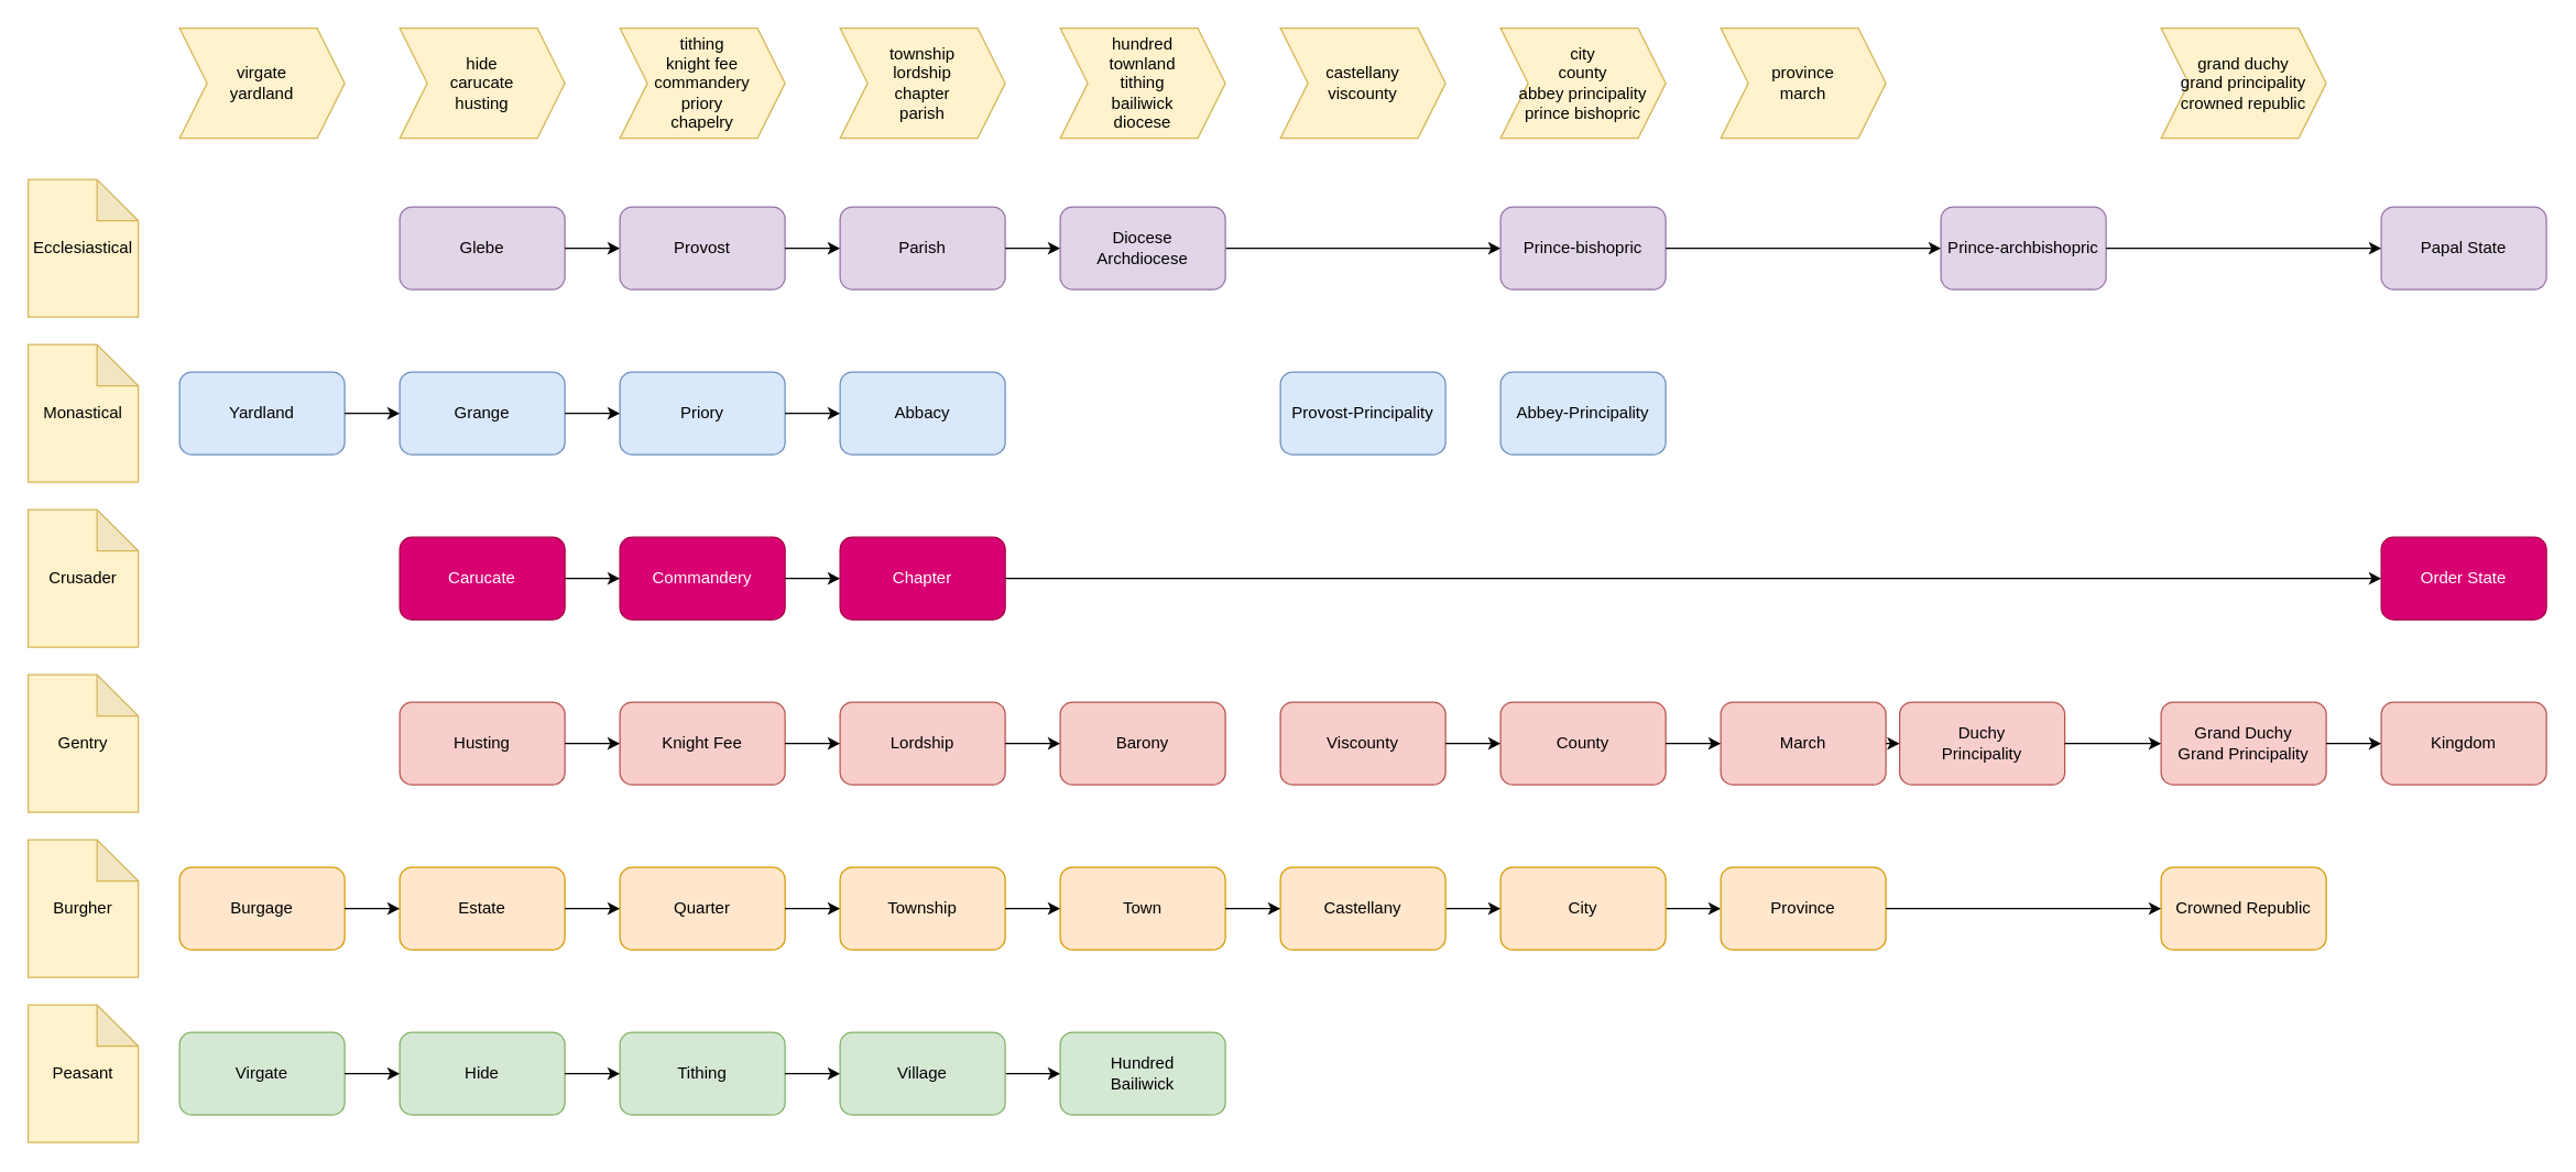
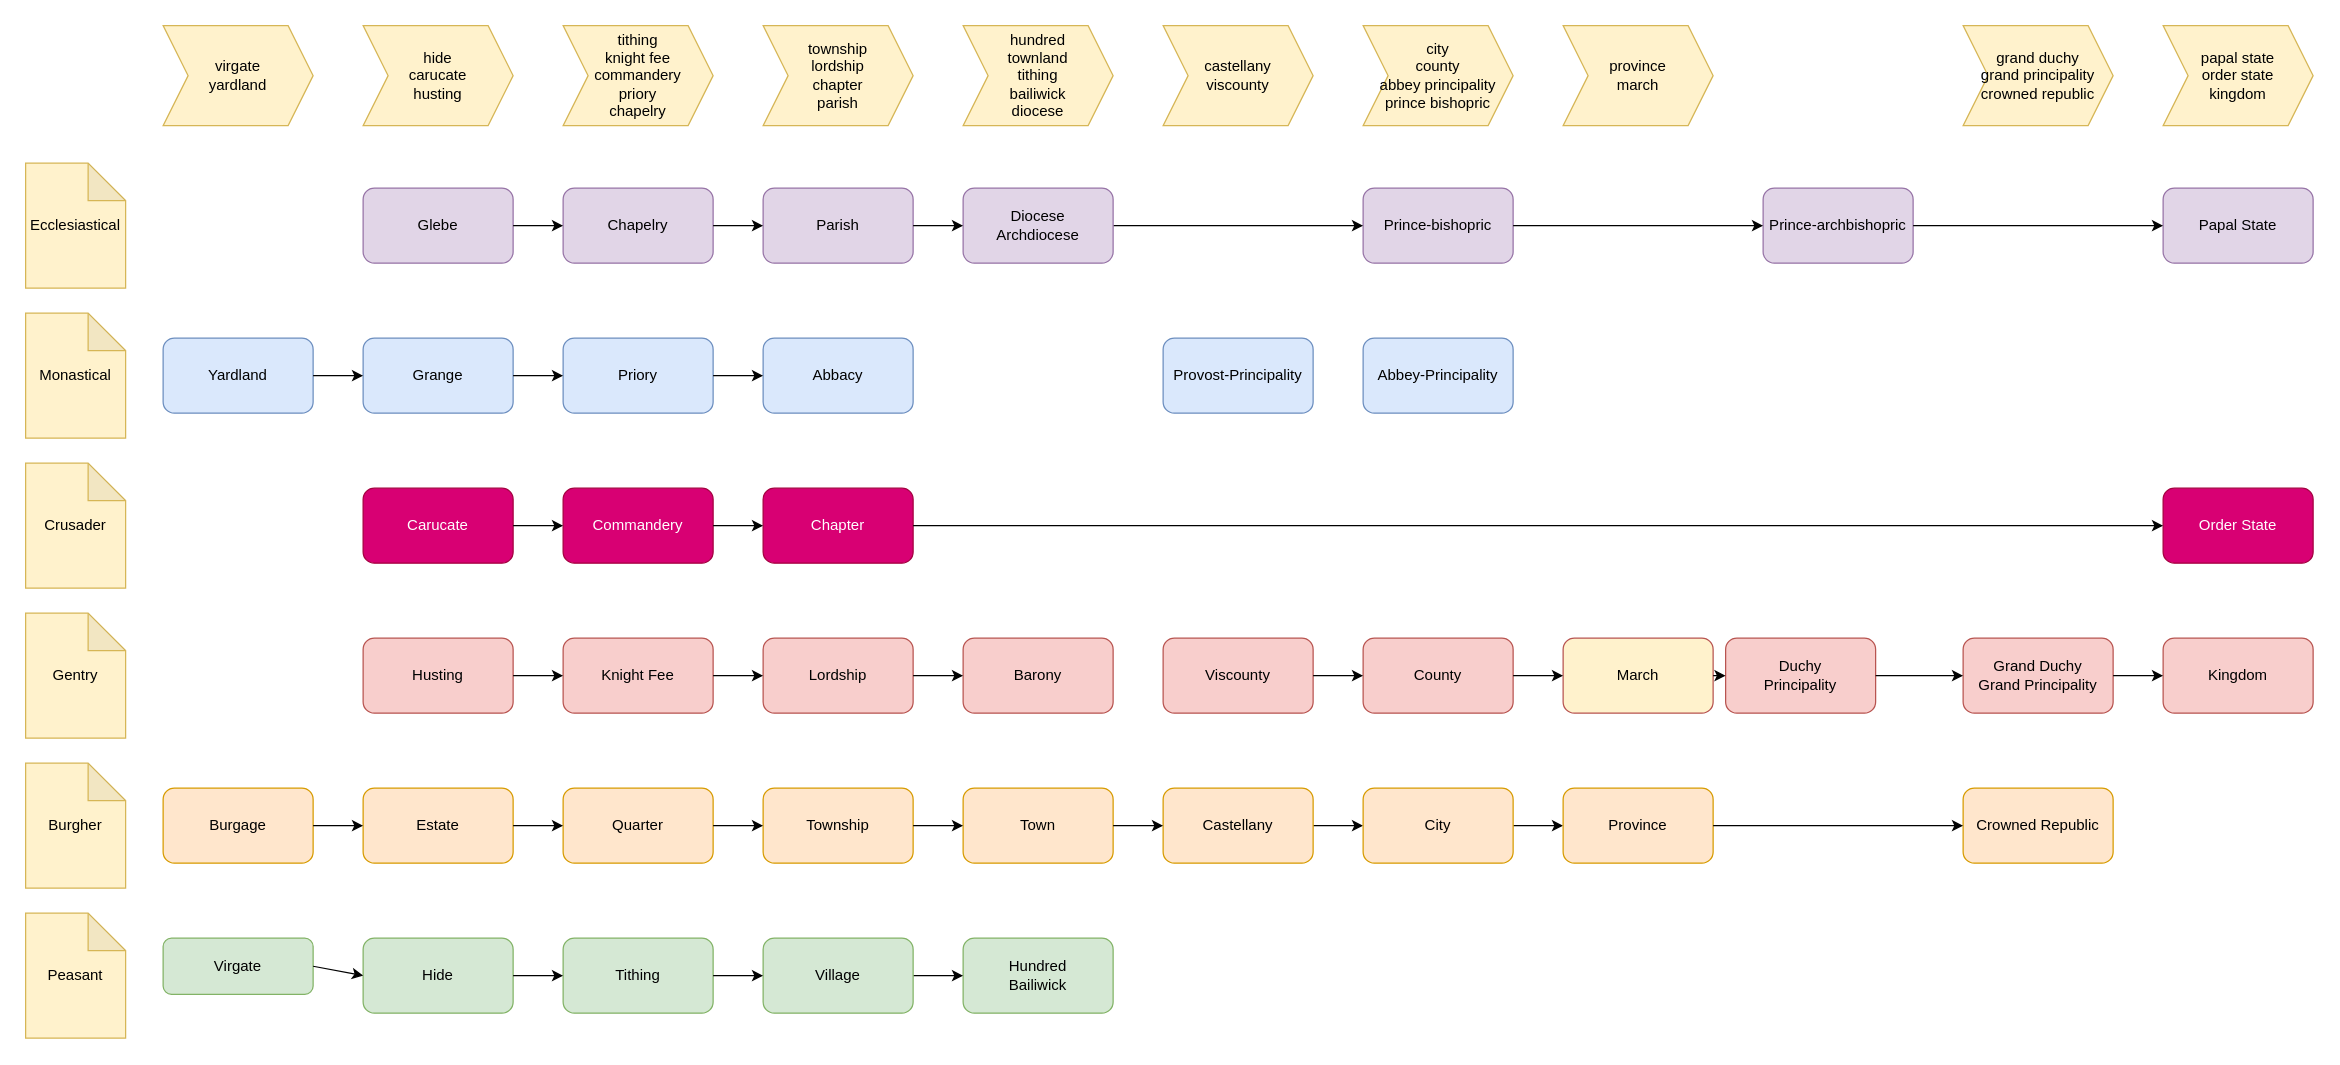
+ <mxCell id="10" value="&lt;div&gt;papal state&lt;/div&gt;&lt;div&gt;order state&lt;/div&gt;&lt;div&gt;kingdom&lt;br&gt;&lt;/div&gt;" style="shape=step;perimeter=stepPerimeter;whiteSpace=wrap;html=1;fixedSize=1;fillColor=#fff2cc;strokeColor=#d6b656;" parent="1" vertex="1"><mxGeometry x="1730" y="20" width="120" height="80" as="geometry" /></mxCell>
- <mxCell id="13" value="Provost" style="rounded=1;whiteSpace=wrap;html=1;fillColor=#e1d5e7;strokeColor=#9673a6;" parent="1" vertex="1"><mxGeometry x="450" y="150" width="120" height="60" as="geometry" /></mxCell>
+ <mxCell id="13" value="Chapelry" style="rounded=1;whiteSpace=wrap;html=1;fillColor=#e1d5e7;strokeColor=#9673a6;" parent="1" vertex="1"><mxGeometry x="450" y="150" width="120" height="60" as="geometry" /></mxCell>
- <mxCell id="40" value="March" style="rounded=1;whiteSpace=wrap;html=1;fillColor=#f8cecc;strokeColor=#b85450;" parent="1" vertex="1"><mxGeometry x="1250" y="510" width="120" height="60" as="geometry" /></mxCell>
+ <mxCell id="40" value="March" style="rounded=1;whiteSpace=wrap;html=1;fillColor=#fff2cc;strokeColor=#b85450;" parent="1" vertex="1"><mxGeometry x="1250" y="510" width="120" height="60" as="geometry" /></mxCell>
- <mxCell id="78" value="Virgate" style="rounded=1;whiteSpace=wrap;html=1;fillColor=#d5e8d4;strokeColor=#82b366;" vertex="1" parent="1"><mxGeometry x="130" y="750" width="120" height="60" as="geometry" /></mxCell>
+ <mxCell id="78" value="Virgate" style="rounded=1;whiteSpace=wrap;html=1;fillColor=#d5e8d4;strokeColor=#82b366;" vertex="1" parent="1"><mxGeometry x="130" y="750" width="120" height="45" as="geometry" /></mxCell>
